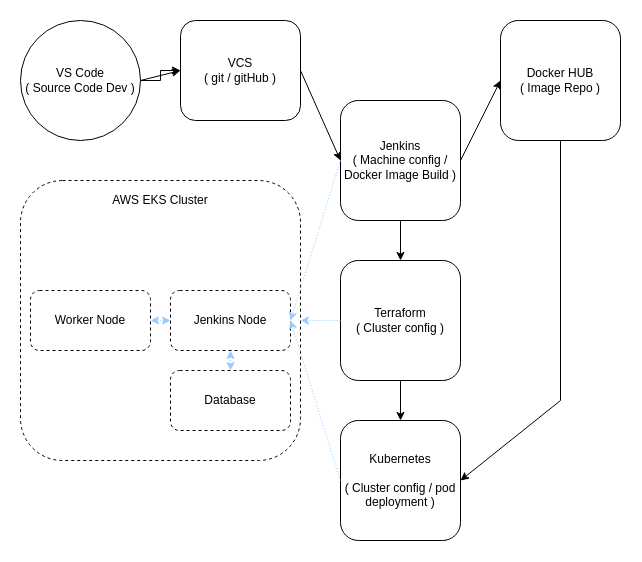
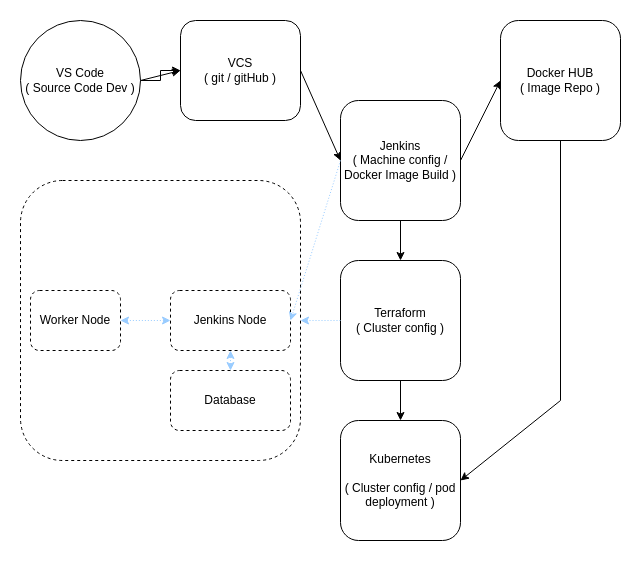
- <mxCell id="21" value="AWS EKS Cluster" style="text;html=1;strokeColor=none;fillColor=none;align=center;verticalAlign=middle;whiteSpace=wrap;rounded=0;dashed=1;" vertex="1" parent="1"><mxGeometry x="110" y="190" width="100" height="20" as="geometry" /></mxCell>
- <mxCell id="23" value="Worker Node" style="rounded=1;whiteSpace=wrap;html=1;dashed=1;" vertex="1" parent="1"><mxGeometry x="30" y="290" width="120" height="60" as="geometry" /></mxCell>
+ <mxCell id="23" value="Worker Node" style="rounded=1;whiteSpace=wrap;html=1;dashed=1;" vertex="1" parent="1"><mxGeometry x="30" y="290" width="90" height="60" as="geometry" /></mxCell>
- <mxCell id="19" value="" style="endArrow=classic;html=1;entryX=1;entryY=0.5;entryDx=0;entryDy=0;exitX=0;exitY=0.5;exitDx=0;exitDy=0;dashed=1;dashPattern=1 2;strokeColor=#99CCFF;" edge="1" parent="1" source="7" target="17"><mxGeometry width="50" height="50" relative="1" as="geometry"><mxPoint x="280" y="520" as="sourcePoint" /><mxPoint x="330" y="470" as="targetPoint" /></mxGeometry></mxCell>
